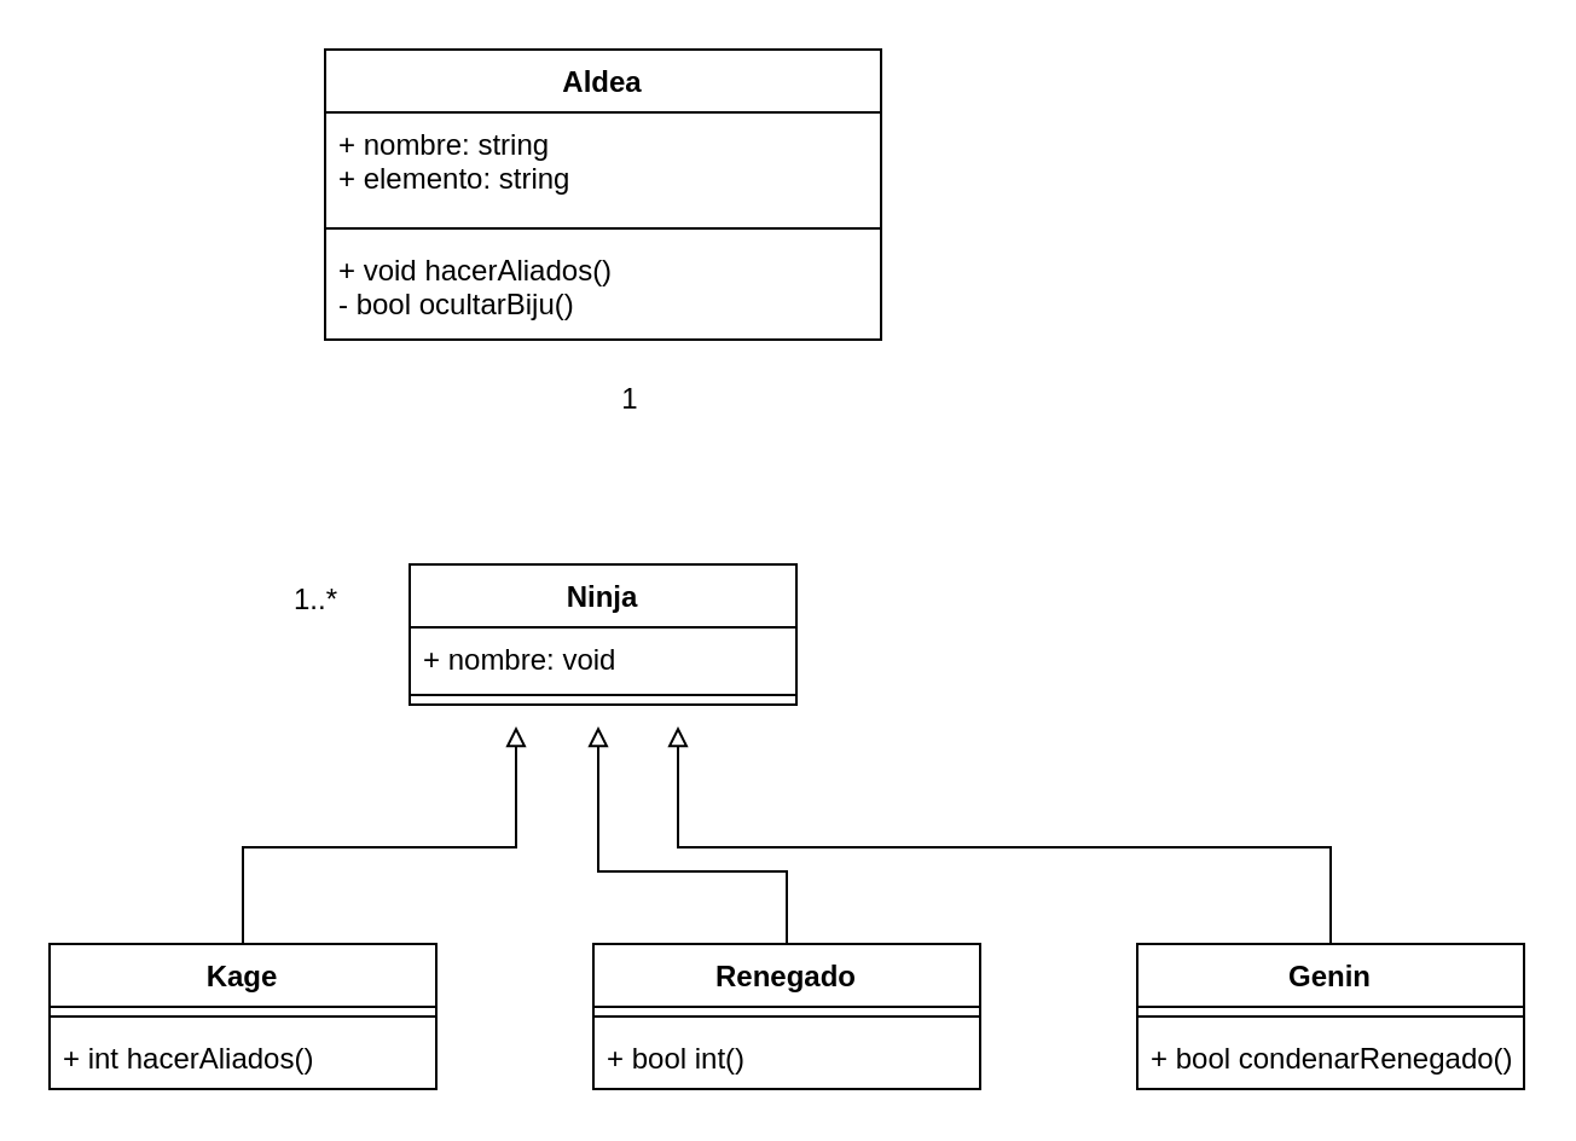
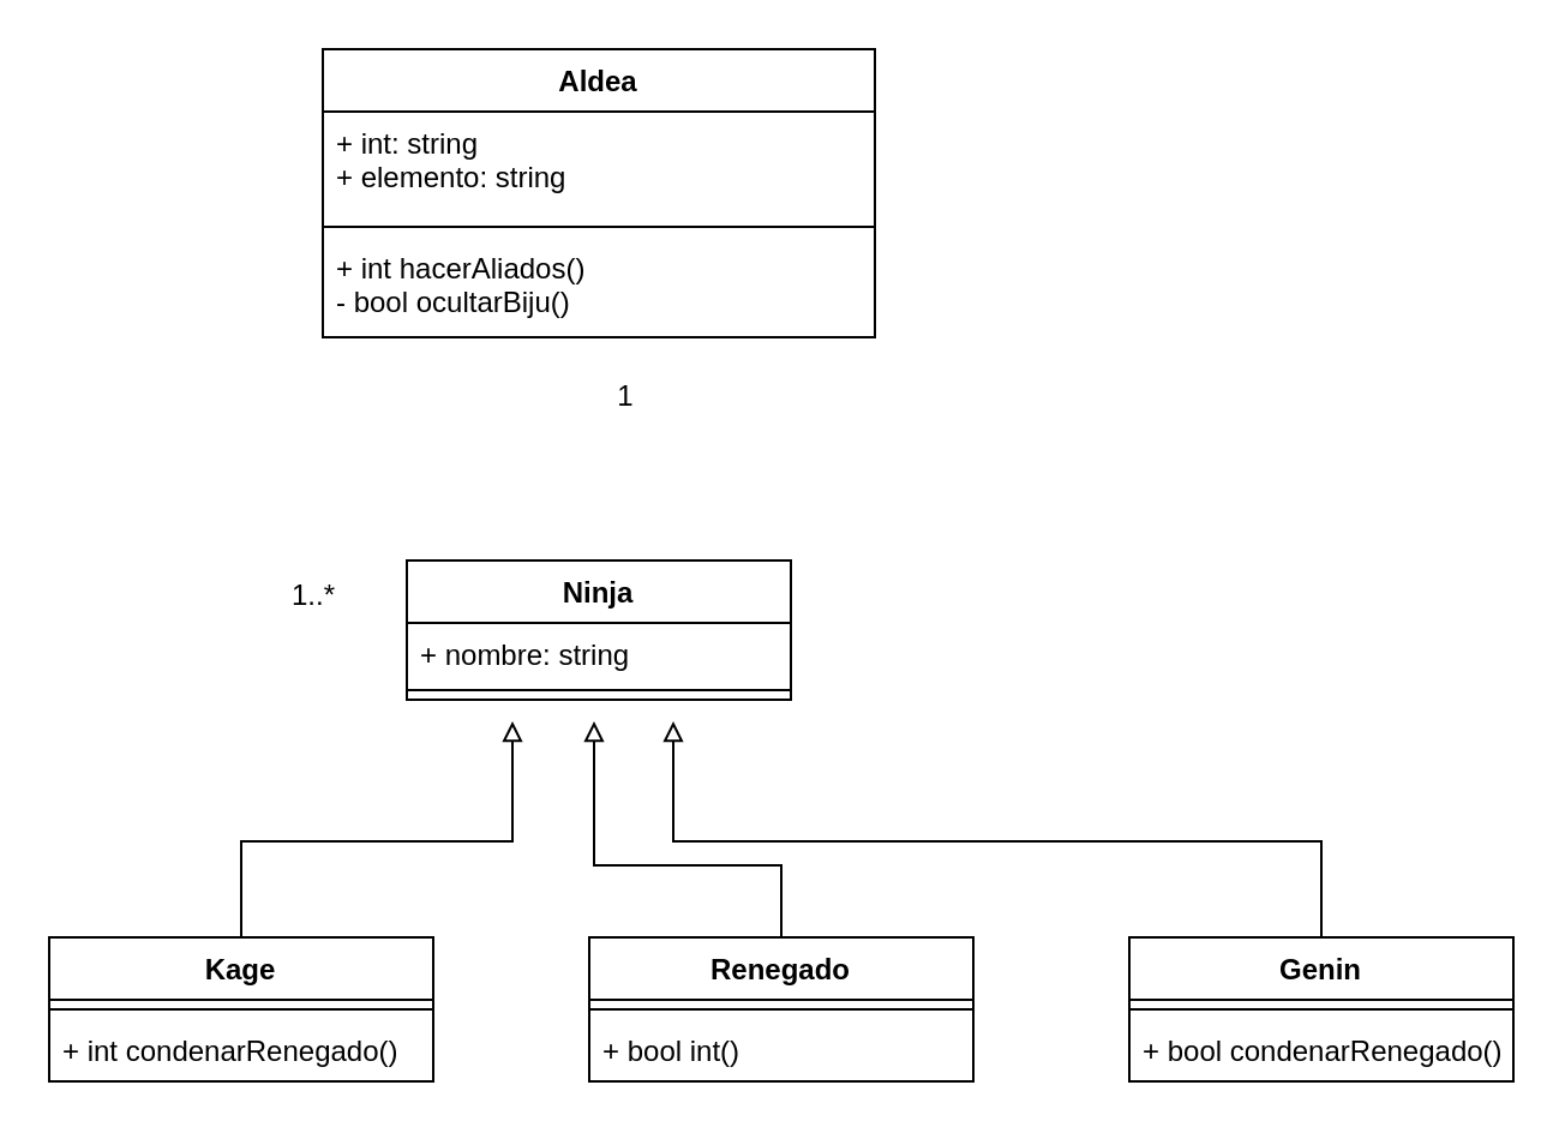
- <mxCell id="6" value="+ nombre: string&lt;div&gt;+ elemento: string&lt;/div&gt;" style="text;strokeColor=none;fillColor=none;align=left;verticalAlign=top;spacingLeft=4;spacingRight=4;overflow=hidden;rotatable=0;points=[[0,0.5],[1,0.5]];portConstraint=eastwest;whiteSpace=wrap;html=1;" parent="5" vertex="1"><mxGeometry y="26" width="230" height="44" as="geometry" /></mxCell>
+ <mxCell id="6" value="+ int: string&lt;div&gt;+ elemento: string&lt;/div&gt;" style="text;strokeColor=none;fillColor=none;align=left;verticalAlign=top;spacingLeft=4;spacingRight=4;overflow=hidden;rotatable=0;points=[[0,0.5],[1,0.5]];portConstraint=eastwest;whiteSpace=wrap;html=1;" parent="5" vertex="1"><mxGeometry y="26" width="230" height="44" as="geometry" /></mxCell>
- <mxCell id="8" value="+ void hacerAliados()&lt;div&gt;- bool ocultarBiju()&lt;/div&gt;" style="text;strokeColor=none;fillColor=none;align=left;verticalAlign=top;spacingLeft=4;spacingRight=4;overflow=hidden;rotatable=0;points=[[0,0.5],[1,0.5]];portConstraint=eastwest;whiteSpace=wrap;html=1;" parent="5" vertex="1"><mxGeometry y="78" width="230" height="42" as="geometry" /></mxCell>
+ <mxCell id="8" value="+ int hacerAliados()&lt;div&gt;- bool ocultarBiju()&lt;/div&gt;" style="text;strokeColor=none;fillColor=none;align=left;verticalAlign=top;spacingLeft=4;spacingRight=4;overflow=hidden;rotatable=0;points=[[0,0.5],[1,0.5]];portConstraint=eastwest;whiteSpace=wrap;html=1;" parent="5" vertex="1"><mxGeometry y="78" width="230" height="42" as="geometry" /></mxCell>
- <mxCell id="3" value="+ nombre: void" style="text;strokeColor=none;fillColor=none;align=left;verticalAlign=top;spacingLeft=4;spacingRight=4;overflow=hidden;rotatable=0;points=[[0,0.5],[1,0.5]];portConstraint=eastwest;whiteSpace=wrap;html=1;" parent="2" vertex="1"><mxGeometry y="26" width="160" height="24" as="geometry" /></mxCell>
+ <mxCell id="3" value="+ nombre: string" style="text;strokeColor=none;fillColor=none;align=left;verticalAlign=top;spacingLeft=4;spacingRight=4;overflow=hidden;rotatable=0;points=[[0,0.5],[1,0.5]];portConstraint=eastwest;whiteSpace=wrap;html=1;" parent="2" vertex="1"><mxGeometry y="26" width="160" height="24" as="geometry" /></mxCell>
- <mxCell id="11" value="+ int hacerAliados()" style="text;strokeColor=none;fillColor=none;align=left;verticalAlign=top;spacingLeft=4;spacingRight=4;overflow=hidden;rotatable=0;points=[[0,0.5],[1,0.5]];portConstraint=eastwest;whiteSpace=wrap;html=1;" parent="9" vertex="1"><mxGeometry y="34" width="160" height="26" as="geometry" /></mxCell>
+ <mxCell id="11" value="+ int condenarRenegado()" style="text;strokeColor=none;fillColor=none;align=left;verticalAlign=top;spacingLeft=4;spacingRight=4;overflow=hidden;rotatable=0;points=[[0,0.5],[1,0.5]];portConstraint=eastwest;whiteSpace=wrap;html=1;" parent="9" vertex="1"><mxGeometry y="34" width="160" height="26" as="geometry" /></mxCell>
